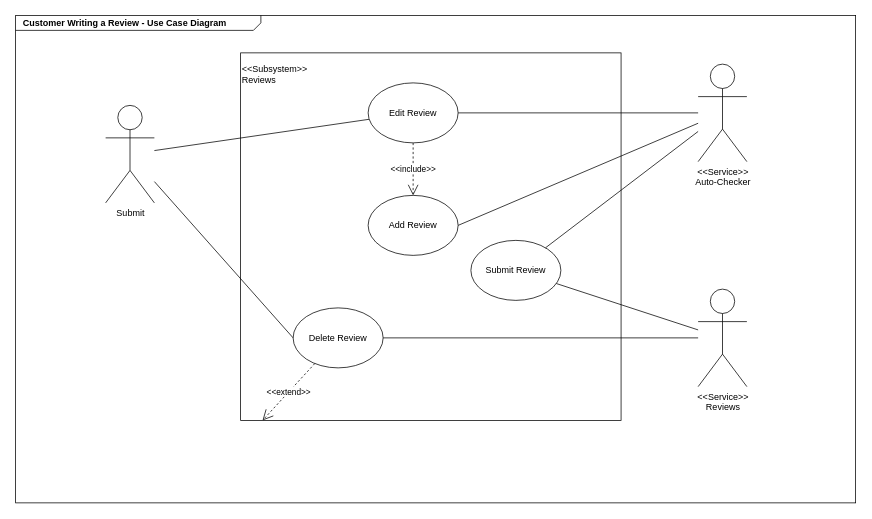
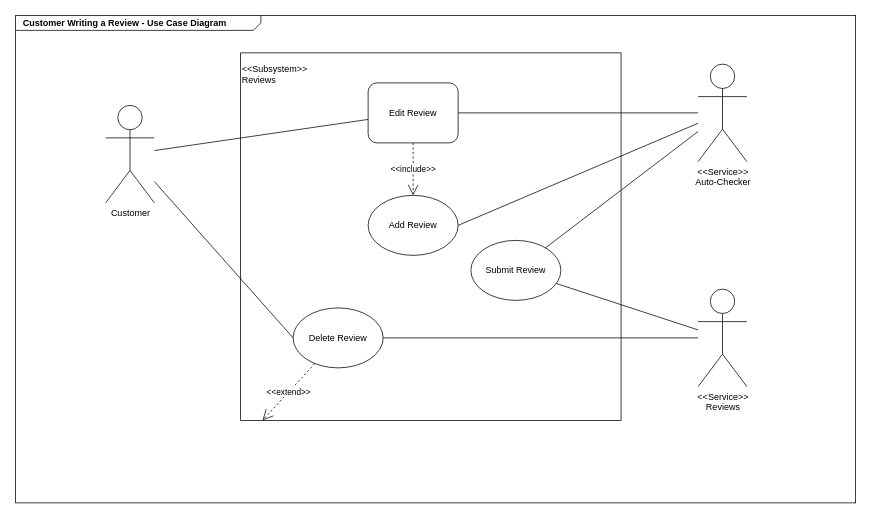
- <mxCell id="18" value="Edit Review" style="ellipse;whiteSpace=wrap;html=1;" parent="1" vertex="1"><mxGeometry x="490" y="110" width="120" height="80" as="geometry" /></mxCell>
+ <mxCell id="18" value="Edit Review" style="whiteSpace=wrap;html=1;rounded=1;" parent="1" vertex="1"><mxGeometry x="490" y="110" width="120" height="80" as="geometry" /></mxCell>
- <mxCell id="4" value="Submit" style="shape=umlActor;verticalLabelPosition=bottom;verticalAlign=top;html=1;outlineConnect=0;" parent="1" vertex="1"><mxGeometry x="140" y="140" width="65" height="130" as="geometry" /></mxCell>
+ <mxCell id="4" value="Customer" style="shape=umlActor;verticalLabelPosition=bottom;verticalAlign=top;html=1;outlineConnect=0;" parent="1" vertex="1"><mxGeometry x="140" y="140" width="65" height="130" as="geometry" /></mxCell>
